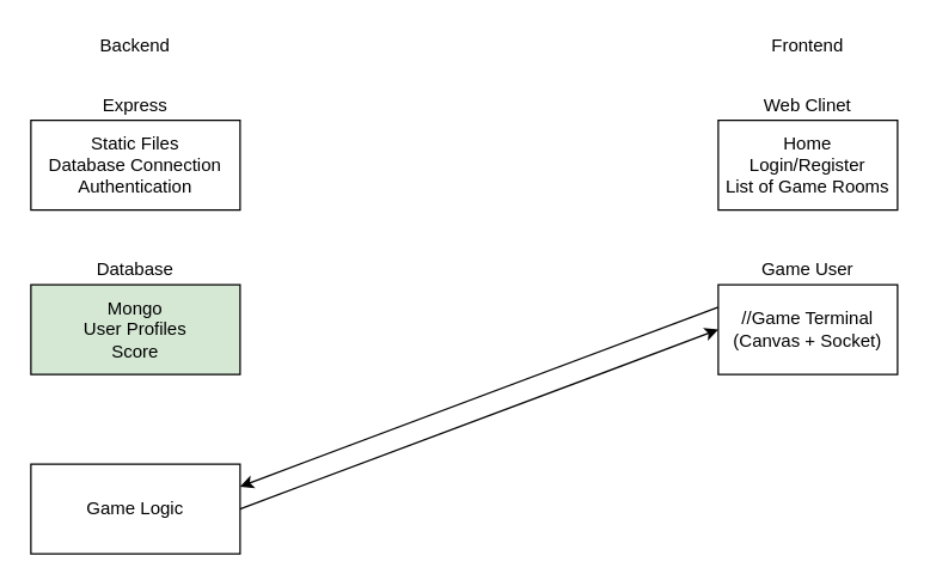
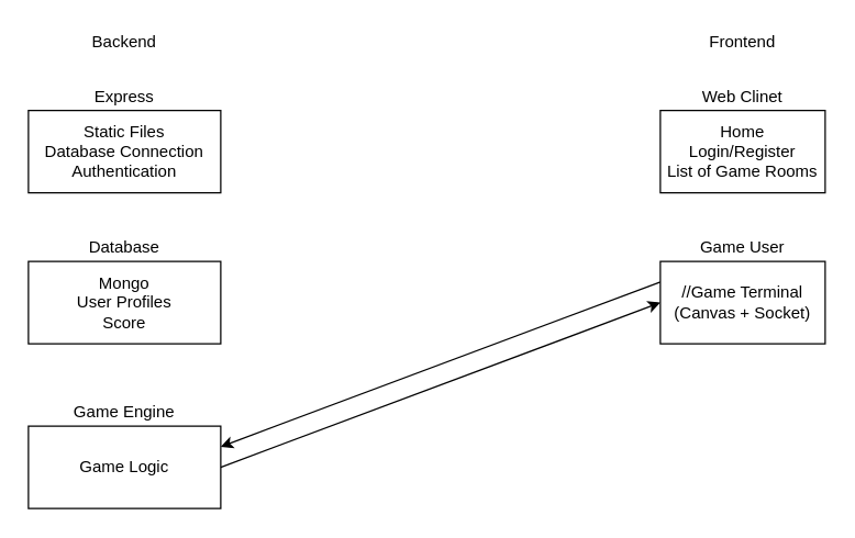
- <mxCell id="11" value="Mongo&lt;br&gt;User Profiles&lt;br&gt;Score" style="rounded=0;whiteSpace=wrap;html=1;fillColor=#d5e8d4;" vertex="1" parent="1"><mxGeometry x="20" y="190" width="140" height="60" as="geometry" /></mxCell>
+ <mxCell id="11" value="Mongo&lt;br&gt;User Profiles&lt;br&gt;Score" style="rounded=0;whiteSpace=wrap;html=1;" vertex="1" parent="1"><mxGeometry x="20" y="190" width="140" height="60" as="geometry" /></mxCell>
+ <mxCell id="15" value="Game Engine" style="text;html=1;strokeColor=none;fillColor=none;align=center;verticalAlign=middle;whiteSpace=wrap;rounded=0;" vertex="1" parent="1"><mxGeometry x="35" y="290" width="110" height="20" as="geometry" /></mxCell>
